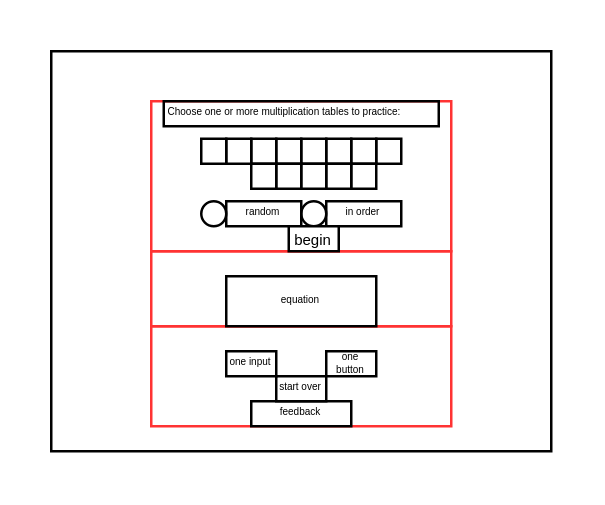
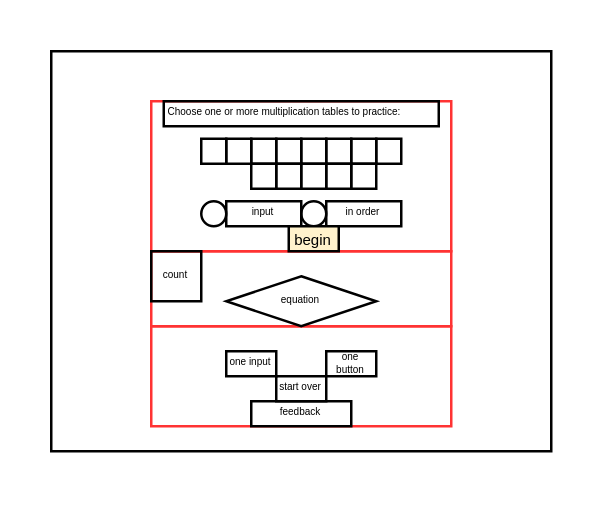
- <mxCell id="23" value="random" style="rounded=0;whiteSpace=wrap;html=1;fontSize=4;fillColor=none;" vertex="1" parent="1"><mxGeometry x="90" y="80" width="30" height="10" as="geometry" /></mxCell>
+ <mxCell id="23" value="input" style="rounded=0;whiteSpace=wrap;html=1;fontSize=4;fillColor=none;" vertex="1" parent="1"><mxGeometry x="90" y="80" width="30" height="10" as="geometry" /></mxCell>
- <mxCell id="32" value="&lt;font style=&quot;font-size: 6px&quot;&gt;begin&lt;/font&gt;" style="rounded=0;whiteSpace=wrap;html=1;fontSize=9;strokeColor=#000000;fillColor=#FFFFFF;" vertex="1" parent="1"><mxGeometry x="115" y="90" width="20" height="10" as="geometry" /></mxCell>
+ <mxCell id="32" value="&lt;font style=&quot;font-size: 6px&quot;&gt;begin&lt;/font&gt;" style="rounded=0;whiteSpace=wrap;html=1;fontSize=9;strokeColor=#000000;fillColor=#fff2cc;" vertex="1" parent="1"><mxGeometry x="115" y="90" width="20" height="10" as="geometry" /></mxCell>
+ <mxCell id="26" value="count" style="rounded=0;whiteSpace=wrap;html=1;fontSize=4;fillColor=none;" vertex="1" parent="1"><mxGeometry x="60" y="100" width="20" height="20" as="geometry" /></mxCell>
- <mxCell id="27" value="equation" style="rounded=0;whiteSpace=wrap;html=1;fontSize=4;fillColor=none;" vertex="1" parent="1"><mxGeometry x="90" y="110" width="60" height="20" as="geometry" /></mxCell>
+ <mxCell id="27" value="equation" style="rhombus;whiteSpace=wrap;html=1;fontSize=4;fillColor=none;" vertex="1" parent="1"><mxGeometry x="90" y="110" width="60" height="20" as="geometry" /></mxCell>
